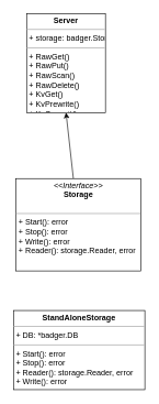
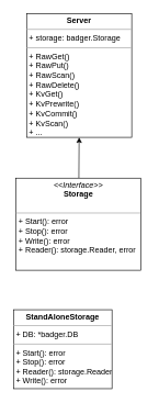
- <mxCell id="5" value="&lt;p style=&quot;margin: 0px ; margin-top: 4px ; text-align: center&quot;&gt;&lt;b&gt;Server&lt;/b&gt;&lt;/p&gt;&lt;hr size=&quot;1&quot;&gt;&lt;p style=&quot;margin: 0px ; margin-left: 4px&quot;&gt;+ storage: badger.Storage&lt;/p&gt;&lt;hr size=&quot;1&quot;&gt;&lt;p style=&quot;margin: 0px ; margin-left: 4px&quot;&gt;+ RawGet()&lt;/p&gt;&lt;p style=&quot;margin: 0px ; margin-left: 4px&quot;&gt;+ RawPut()&lt;/p&gt;&lt;p style=&quot;margin: 0px ; margin-left: 4px&quot;&gt;+ RawScan()&lt;/p&gt;&lt;p style=&quot;margin: 0px ; margin-left: 4px&quot;&gt;+ RawDelete()&lt;/p&gt;&lt;p style=&quot;margin: 0px ; margin-left: 4px&quot;&gt;+ KvGet()&lt;/p&gt;&lt;p style=&quot;margin: 0px ; margin-left: 4px&quot;&gt;+ KvPrewrite()&lt;/p&gt;&lt;p style=&quot;margin: 0px ; margin-left: 4px&quot;&gt;+ KvCommit()&lt;/p&gt;&lt;p style=&quot;margin: 0px ; margin-left: 4px&quot;&gt;+ KvScan()&lt;/p&gt;&lt;p style=&quot;margin: 0px ; margin-left: 4px&quot;&gt;+ ...&lt;/p&gt;" style="verticalAlign=top;align=left;overflow=fill;fontSize=12;fontFamily=Helvetica;html=1;" vertex="1" parent="1"><mxGeometry x="40" y="20" width="120" height="150" as="geometry" /></mxCell>
+ <mxCell id="5" value="&lt;p style=&quot;margin: 0px ; margin-top: 4px ; text-align: center&quot;&gt;&lt;b&gt;Server&lt;/b&gt;&lt;/p&gt;&lt;hr size=&quot;1&quot;&gt;&lt;p style=&quot;margin: 0px ; margin-left: 4px&quot;&gt;+ storage: badger.Storage&lt;/p&gt;&lt;hr size=&quot;1&quot;&gt;&lt;p style=&quot;margin: 0px ; margin-left: 4px&quot;&gt;+ RawGet()&lt;/p&gt;&lt;p style=&quot;margin: 0px ; margin-left: 4px&quot;&gt;+ RawPut()&lt;/p&gt;&lt;p style=&quot;margin: 0px ; margin-left: 4px&quot;&gt;+ RawScan()&lt;/p&gt;&lt;p style=&quot;margin: 0px ; margin-left: 4px&quot;&gt;+ RawDelete()&lt;/p&gt;&lt;p style=&quot;margin: 0px ; margin-left: 4px&quot;&gt;+ KvGet()&lt;/p&gt;&lt;p style=&quot;margin: 0px ; margin-left: 4px&quot;&gt;+ KvPrewrite()&lt;/p&gt;&lt;p style=&quot;margin: 0px ; margin-left: 4px&quot;&gt;+ KvCommit()&lt;/p&gt;&lt;p style=&quot;margin: 0px ; margin-left: 4px&quot;&gt;+ KvScan()&lt;/p&gt;&lt;p style=&quot;margin: 0px ; margin-left: 4px&quot;&gt;+ ...&lt;/p&gt;" style="verticalAlign=top;align=left;overflow=fill;fontSize=12;fontFamily=Helvetica;html=1;" vertex="1" parent="1"><mxGeometry x="40" y="20" width="160" height="188" as="geometry" /></mxCell>
- <mxCell id="2" value="&lt;p style=&quot;margin: 0px ; margin-top: 4px ; text-align: center&quot;&gt;&lt;b&gt;StandAloneStorage&lt;/b&gt;&lt;/p&gt;&lt;hr size=&quot;1&quot;&gt;&lt;p style=&quot;margin: 0px ; margin-left: 4px&quot;&gt;+ DB: *badger.DB&lt;/p&gt;&lt;hr size=&quot;1&quot;&gt;&lt;p style=&quot;margin: 0px ; margin-left: 4px&quot;&gt;+ Start(): error&lt;/p&gt;&lt;p style=&quot;margin: 0px ; margin-left: 4px&quot;&gt;+ Stop(): error&lt;/p&gt;&lt;p style=&quot;margin: 0px ; margin-left: 4px&quot;&gt;+ Reader(): storage.Reader, error&lt;/p&gt;&lt;p style=&quot;margin: 0px ; margin-left: 4px&quot;&gt;+ Write(): error&lt;/p&gt;" style="verticalAlign=top;align=left;overflow=fill;fontSize=12;fontFamily=Helvetica;html=1;" vertex="1" parent="1"><mxGeometry x="20" y="470" width="200" height="120" as="geometry" /></mxCell>
+ <mxCell id="2" value="&lt;p style=&quot;margin: 0px ; margin-top: 4px ; text-align: center&quot;&gt;&lt;b&gt;StandAloneStorage&lt;/b&gt;&lt;/p&gt;&lt;hr size=&quot;1&quot;&gt;&lt;p style=&quot;margin: 0px ; margin-left: 4px&quot;&gt;+ DB: *badger.DB&lt;/p&gt;&lt;hr size=&quot;1&quot;&gt;&lt;p style=&quot;margin: 0px ; margin-left: 4px&quot;&gt;+ Start(): error&lt;/p&gt;&lt;p style=&quot;margin: 0px ; margin-left: 4px&quot;&gt;+ Stop(): error&lt;/p&gt;&lt;p style=&quot;margin: 0px ; margin-left: 4px&quot;&gt;+ Reader(): storage.Reader, error&lt;/p&gt;&lt;p style=&quot;margin: 0px ; margin-left: 4px&quot;&gt;+ Write(): error&lt;/p&gt;" style="verticalAlign=top;align=left;overflow=fill;fontSize=12;fontFamily=Helvetica;html=1;" vertex="1" parent="1"><mxGeometry x="20" y="470" width="150" height="120" as="geometry" /></mxCell>
